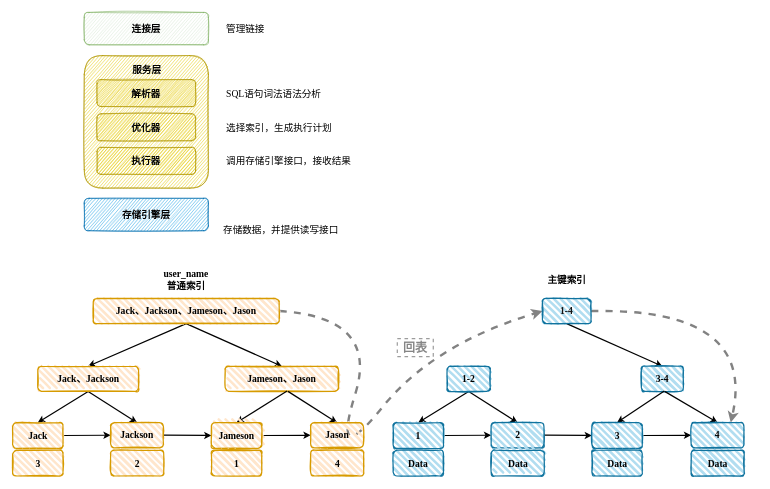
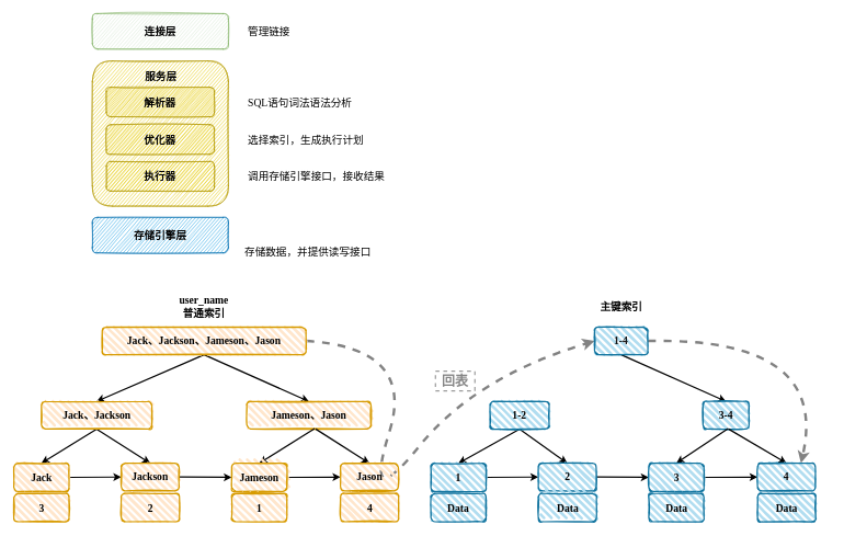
- <mxCell id="42" value="&lt;b&gt;1-2&lt;/b&gt;" style="rounded=1;whiteSpace=wrap;html=1;strokeWidth=2;fillWeight=4;hachureGap=8;hachureAngle=45;fillColor=#b1ddf0;sketch=1;shadow=0;glass=0;fontFamily=Verdana;fontSize=16;strokeColor=#10739e;" vertex="1" parent="1"><mxGeometry x="745" y="610" width="72" height="42" as="geometry" /></mxCell>
+ <mxCell id="42" value="&lt;b&gt;1-2&lt;/b&gt;" style="rounded=1;whiteSpace=wrap;html=1;strokeWidth=2;fillWeight=4;hachureGap=8;hachureAngle=45;fillColor=#b1ddf0;sketch=1;shadow=0;glass=0;fontFamily=Verdana;fontSize=16;strokeColor=#10739e;" vertex="1" parent="1"><mxGeometry x="745" y="610" width="90" height="42" as="geometry" /></mxCell>
